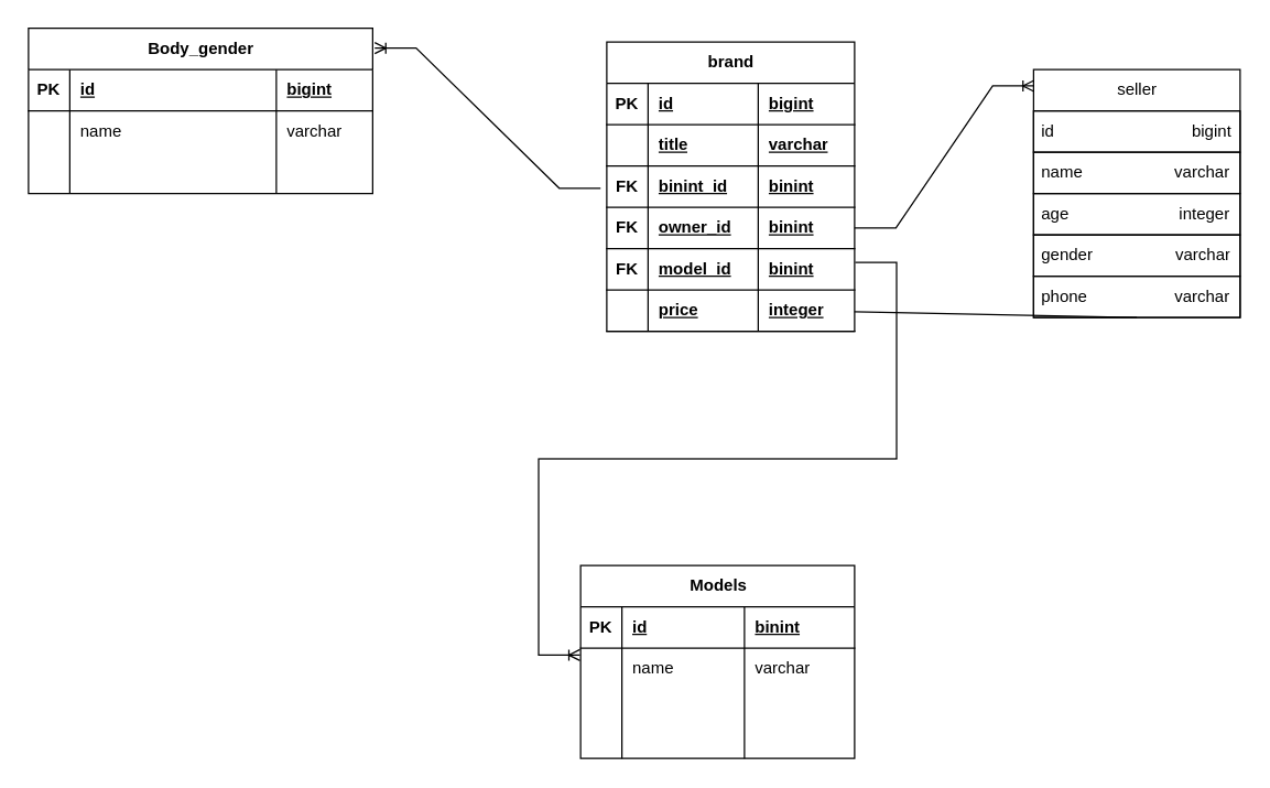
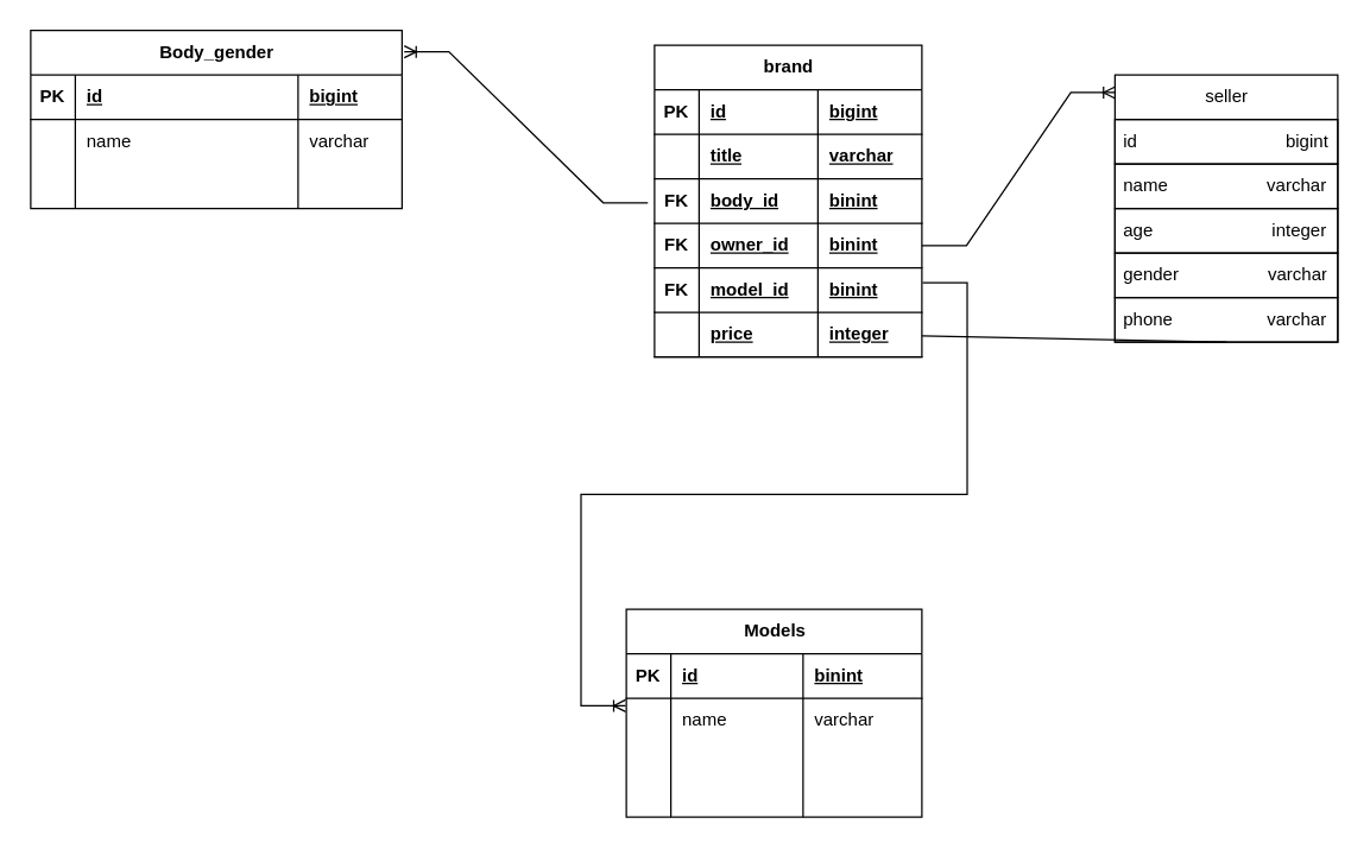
- <mxCell id="20" value="binint_id" style="shape=partialRectangle;connectable=0;fillColor=none;top=0;left=0;bottom=0;right=0;align=left;spacingLeft=6;fontStyle=5;overflow=hidden;whiteSpace=wrap;html=1;" vertex="1" parent="18"><mxGeometry x="30" width="80" height="30" as="geometry"><mxRectangle width="80" height="30" as="alternateBounds" /></mxGeometry></mxCell>
+ <mxCell id="20" value="body_id" style="shape=partialRectangle;connectable=0;fillColor=none;top=0;left=0;bottom=0;right=0;align=left;spacingLeft=6;fontStyle=5;overflow=hidden;whiteSpace=wrap;html=1;" vertex="1" parent="18"><mxGeometry x="30" width="80" height="30" as="geometry"><mxRectangle width="80" height="30" as="alternateBounds" /></mxGeometry></mxCell>
